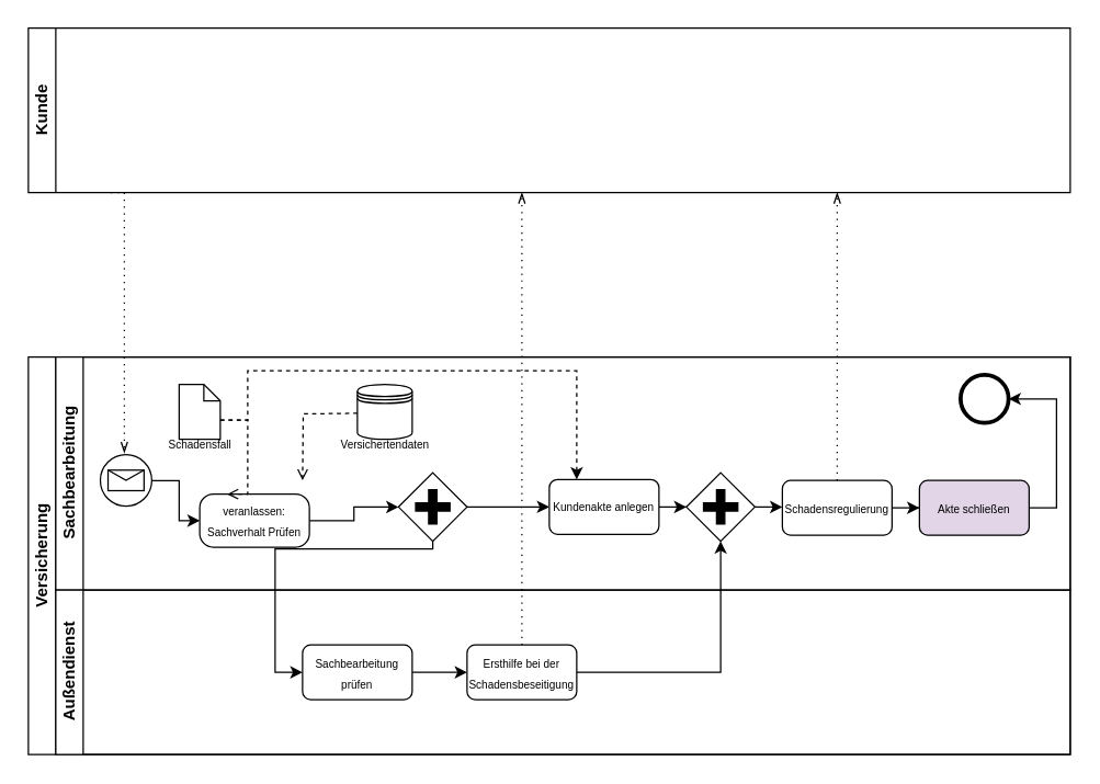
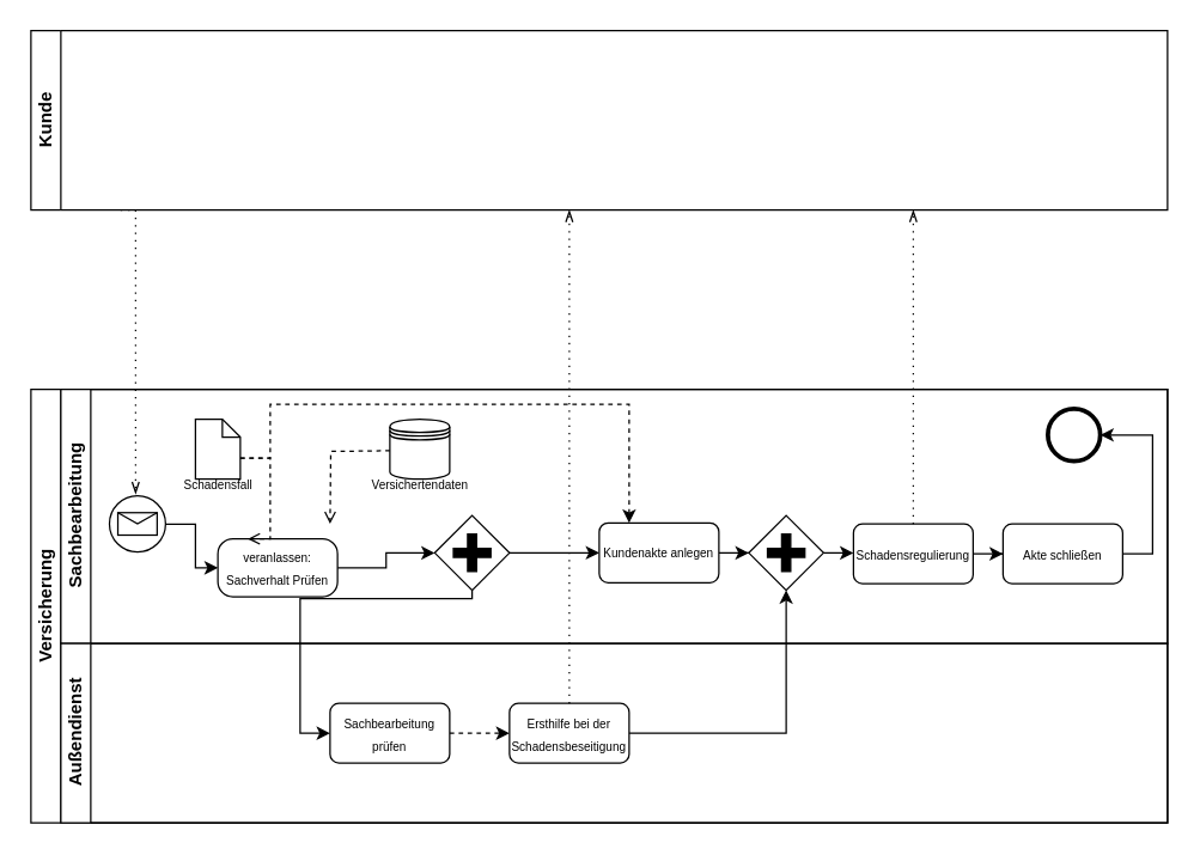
- <mxCell id="24" value="&lt;span style=&quot;font-size: 8px;&quot;&gt;Akte schließen&lt;/span&gt;" style="rounded=1;whiteSpace=wrap;html=1;fillColor=#e1d5e7;" vertex="1" parent="4"><mxGeometry x="630" y="90" width="80" height="40" as="geometry" /></mxCell>
+ <mxCell id="24" value="&lt;span style=&quot;font-size: 8px;&quot;&gt;Akte schließen&lt;/span&gt;" style="rounded=1;whiteSpace=wrap;html=1;" vertex="1" parent="4"><mxGeometry x="630" y="90" width="80" height="40" as="geometry" /></mxCell>
- <mxCell id="28" style="edgeStyle=orthogonalEdgeStyle;rounded=0;orthogonalLoop=1;jettySize=auto;html=1;entryX=0;entryY=0.5;entryDx=0;entryDy=0;" edge="1" parent="27" source="29" target="30"><mxGeometry relative="1" as="geometry" /></mxCell>
+ <mxCell id="28" style="edgeStyle=orthogonalEdgeStyle;rounded=0;orthogonalLoop=1;jettySize=auto;html=1;entryX=0;entryY=0.5;entryDx=0;entryDy=0;dashed=1;" edge="1" parent="27" source="29" target="30"><mxGeometry relative="1" as="geometry" /></mxCell>
